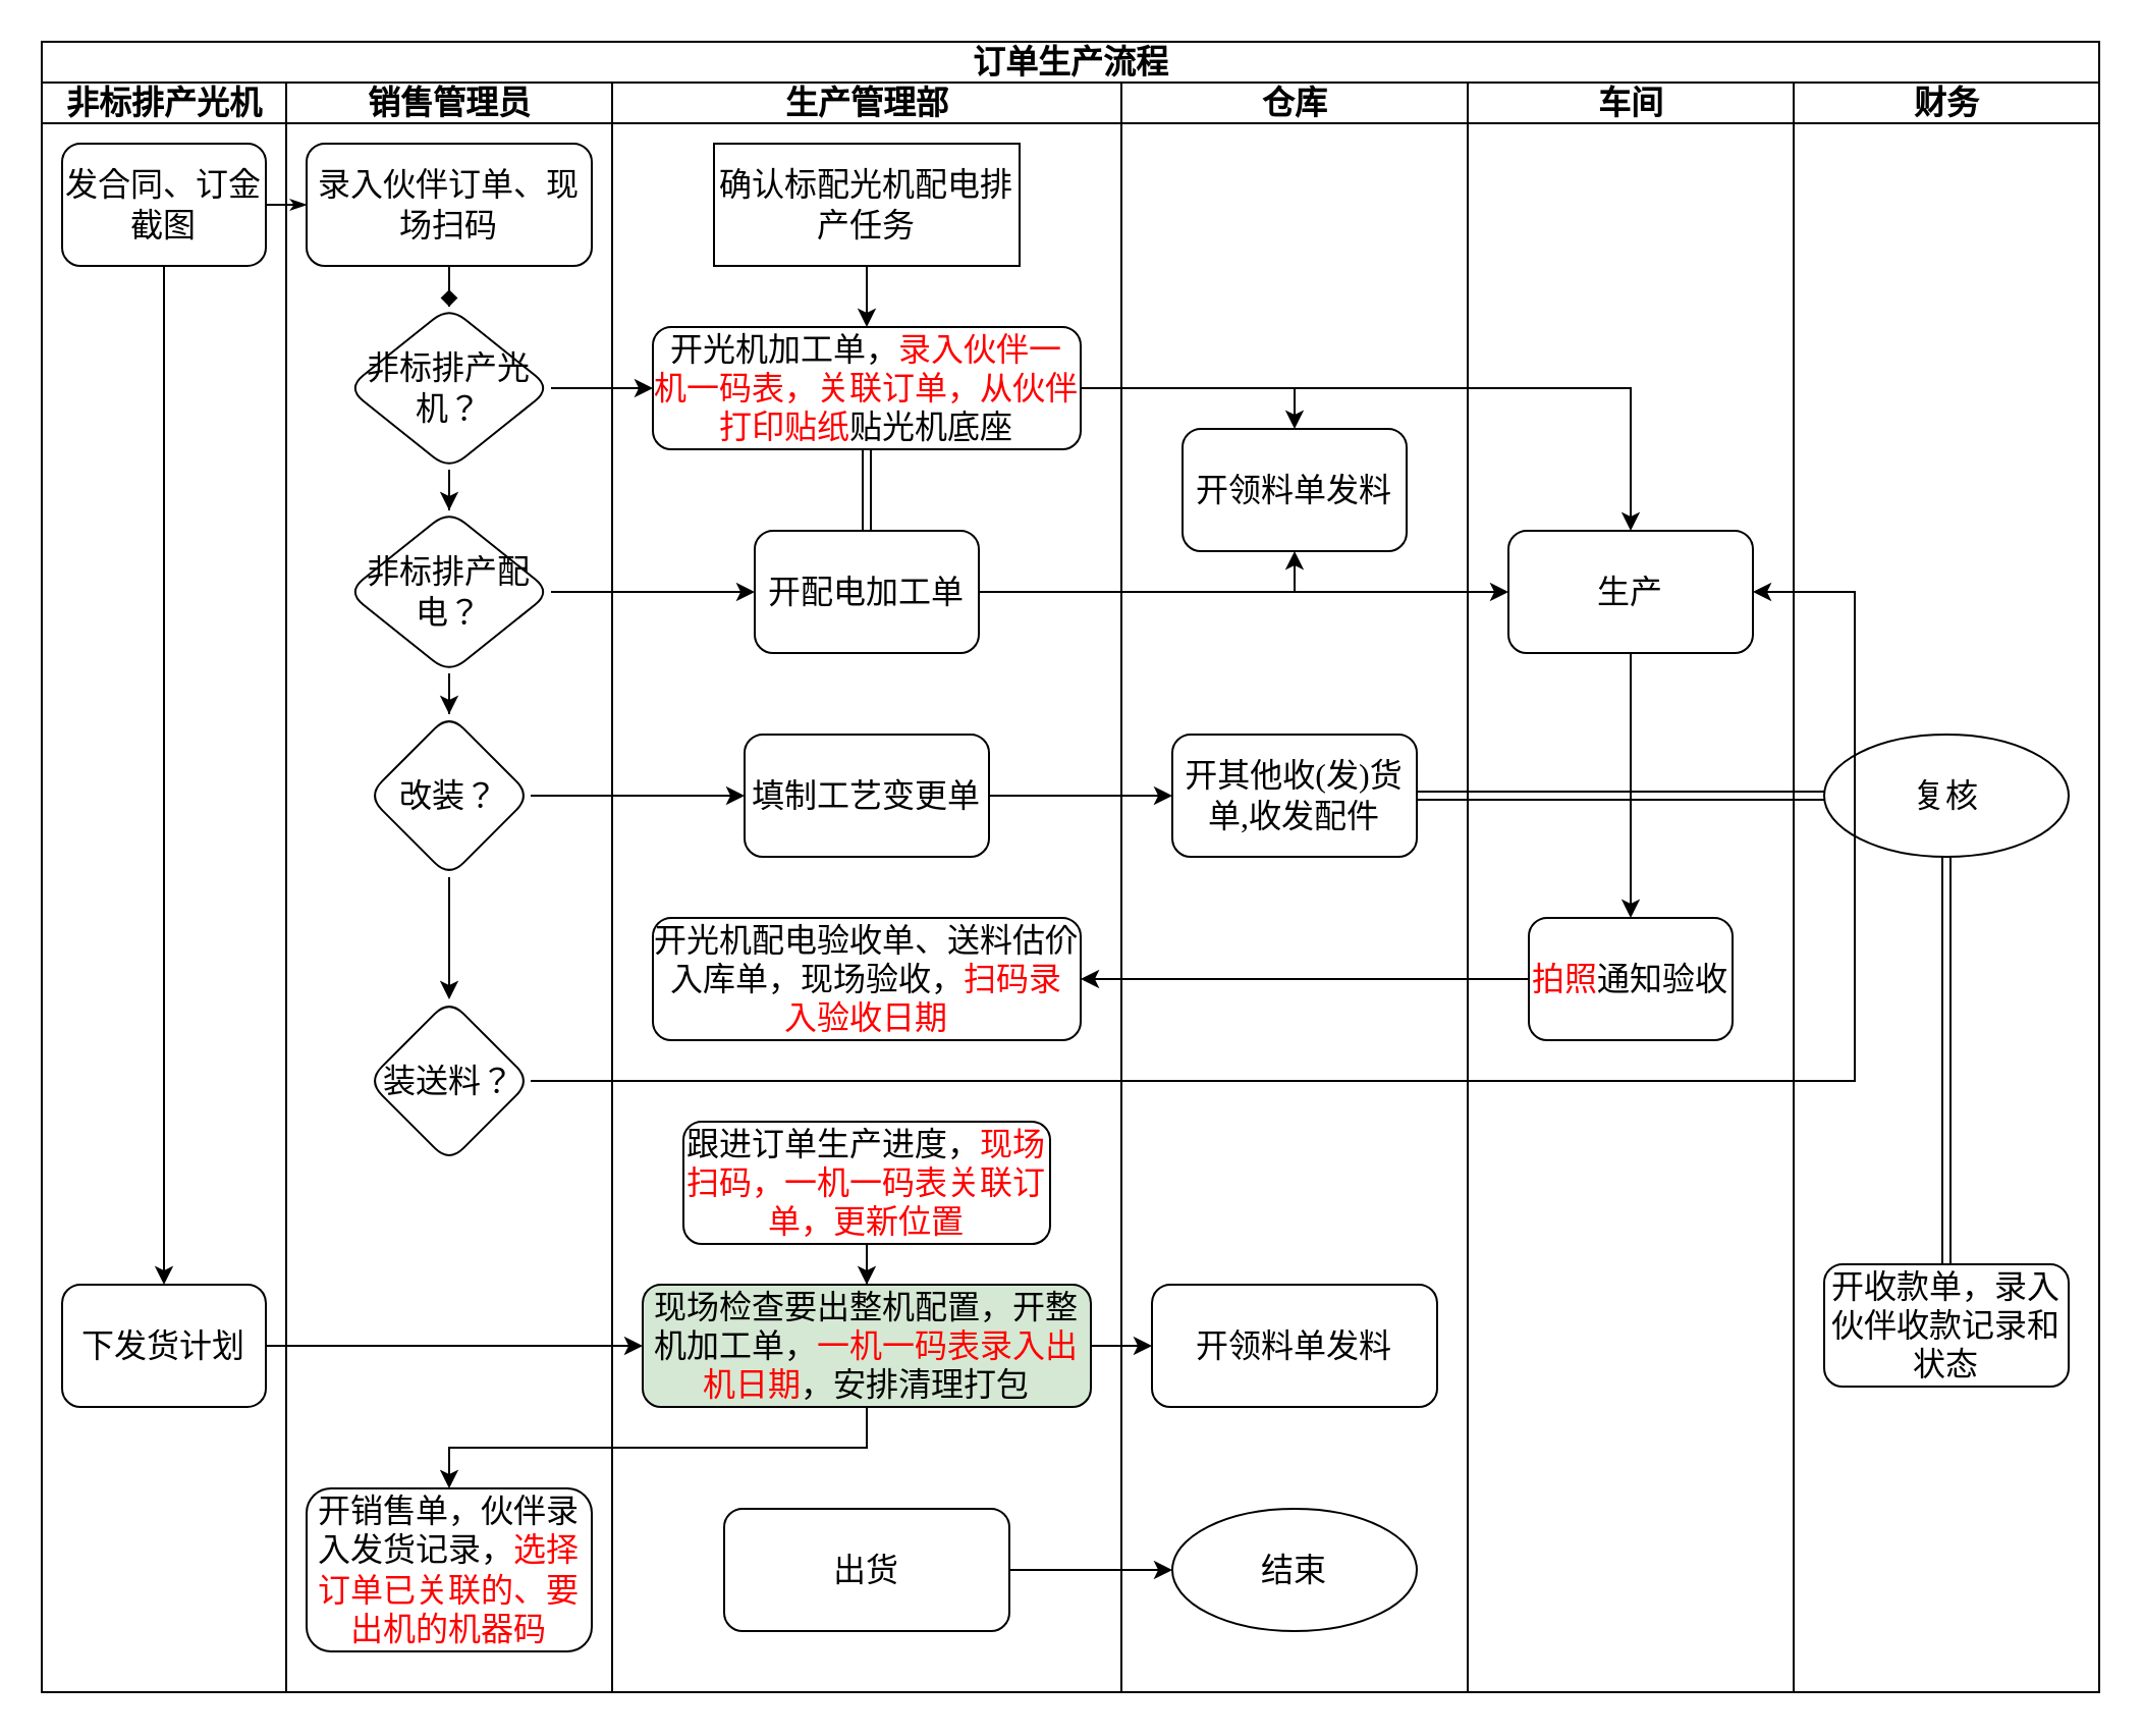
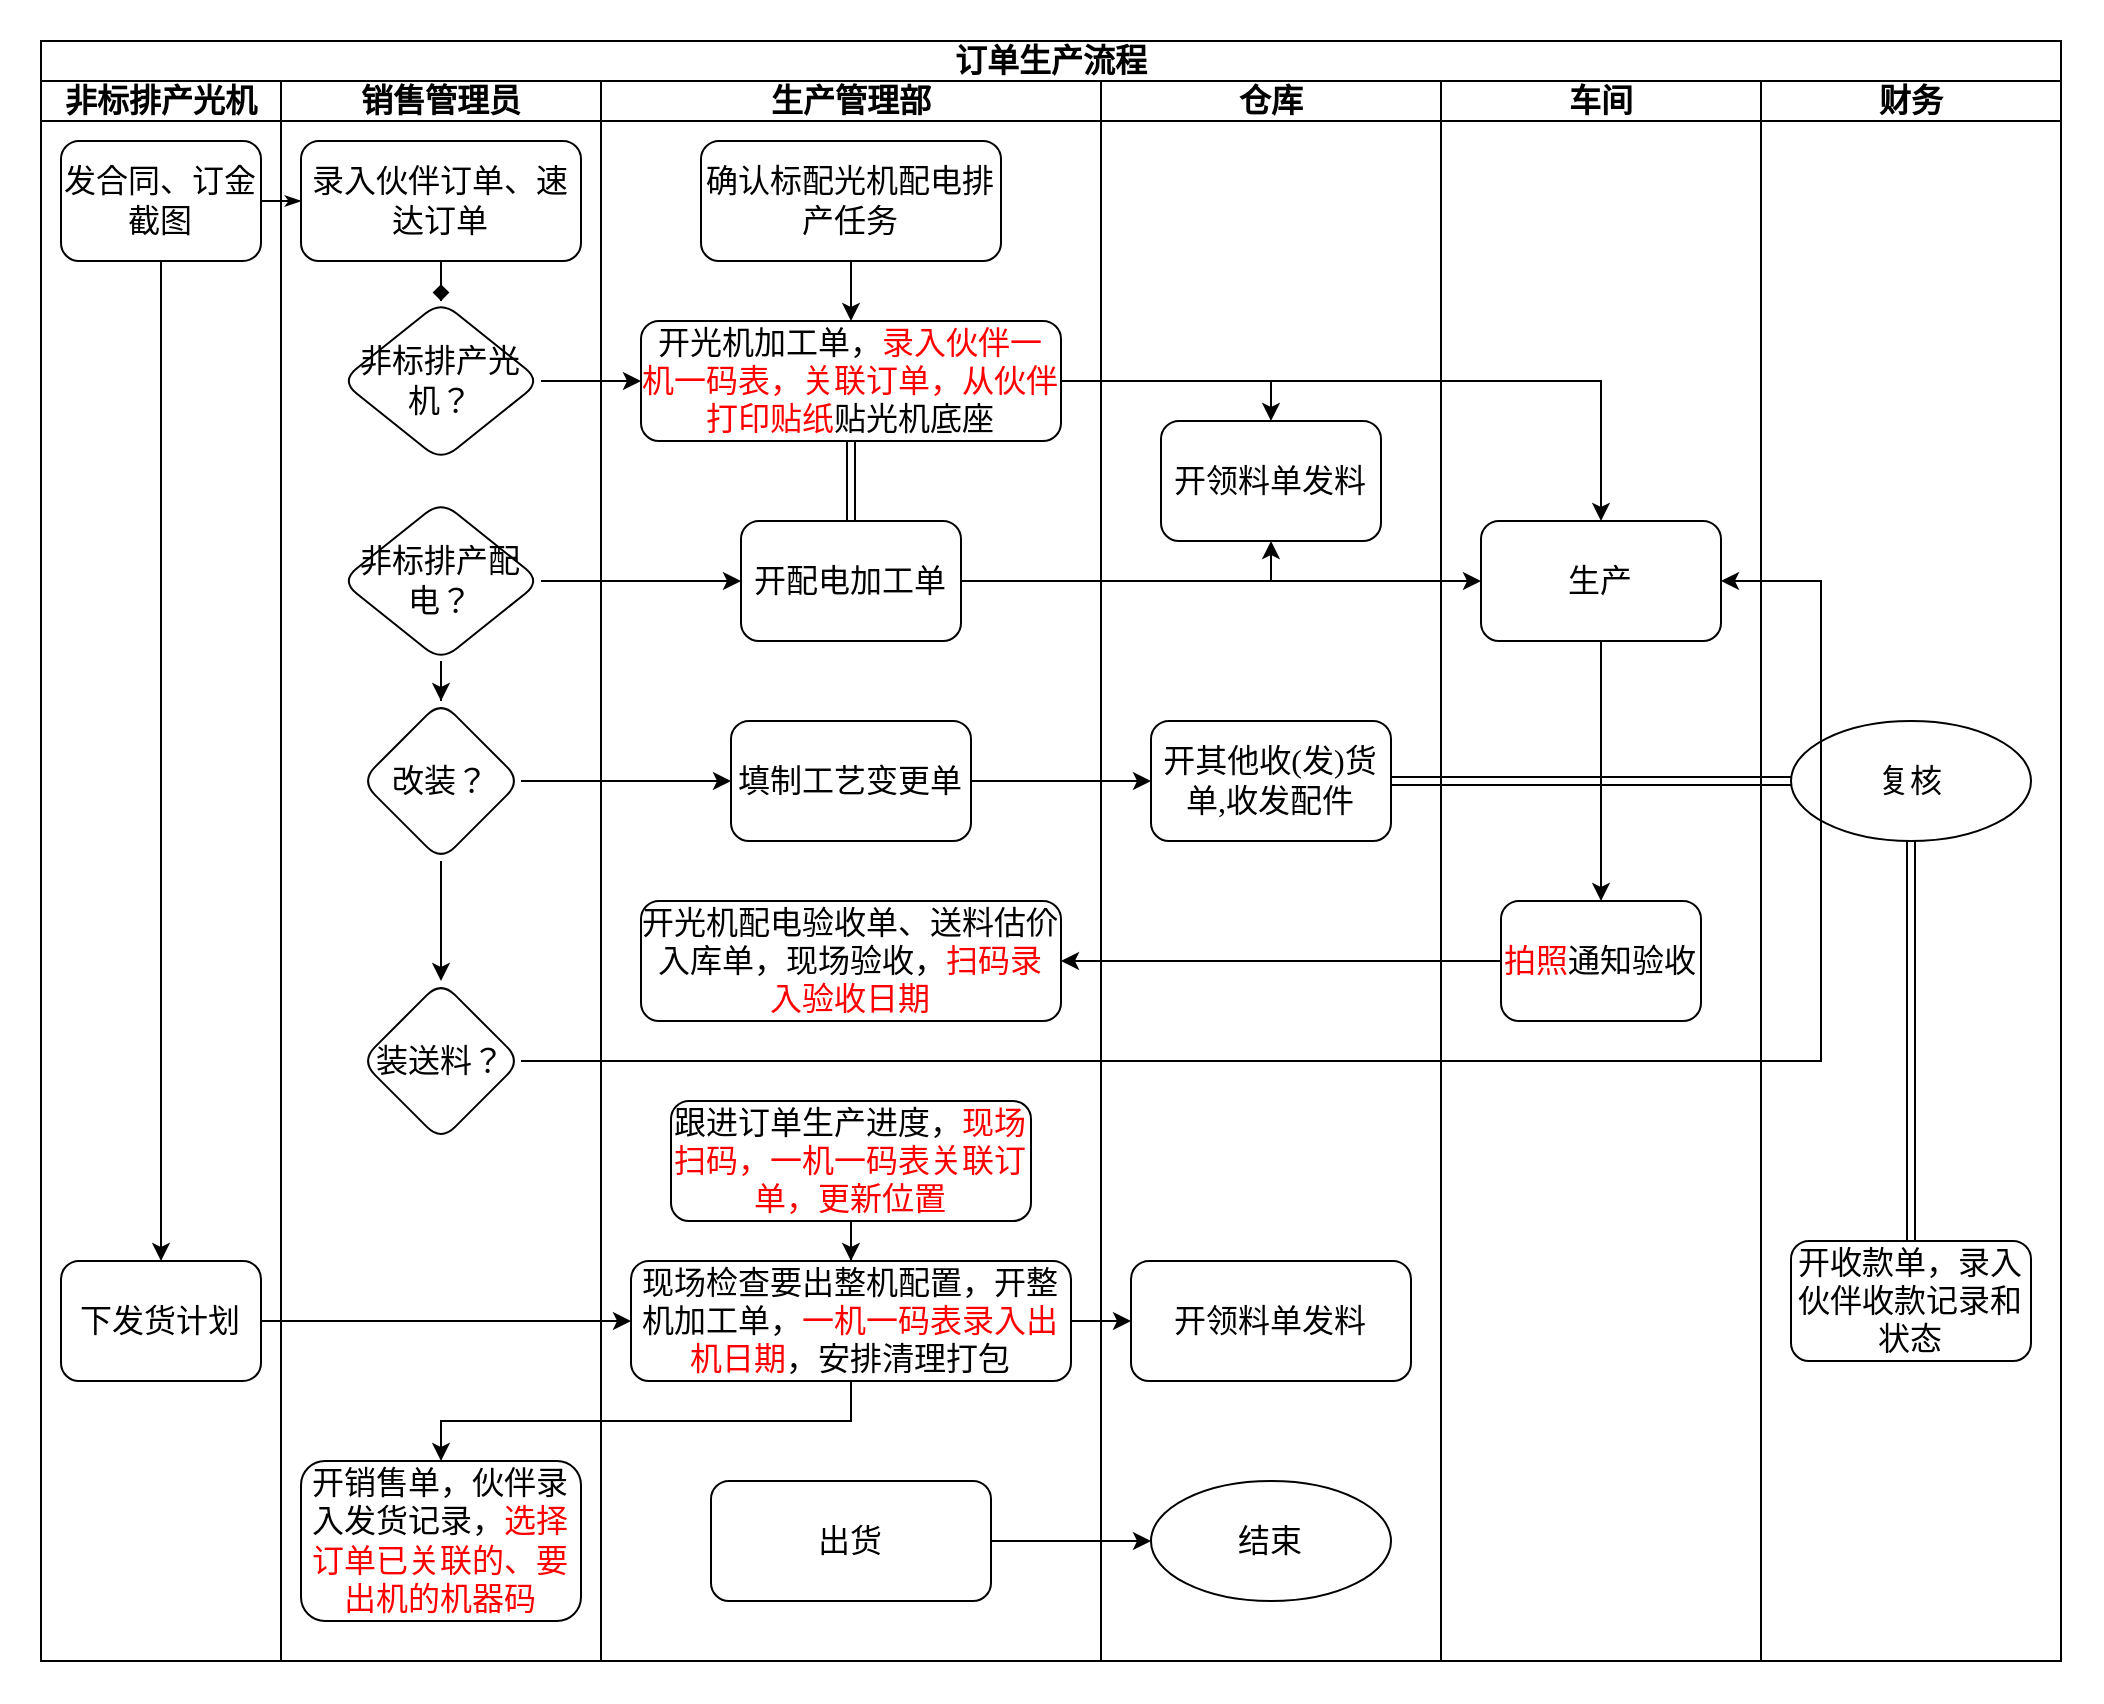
- <mxCell id="9" value="录入伙伴订单、现场扫码" style="rounded=1;whiteSpace=wrap;html=1;shadow=0;labelBackgroundColor=none;strokeWidth=1;fontFamily=Verdana;fontSize=16;align=center;" parent="8" vertex="1"><mxGeometry x="10" y="30" width="140" height="60" as="geometry" /></mxCell>
+ <mxCell id="9" value="录入伙伴订单、速达订单" style="rounded=1;whiteSpace=wrap;html=1;shadow=0;labelBackgroundColor=none;strokeWidth=1;fontFamily=Verdana;fontSize=16;align=center;" parent="8" vertex="1"><mxGeometry x="10" y="30" width="140" height="60" as="geometry" /></mxCell>
- <mxCell id="23" value="确认标配光机配电排产任务" style="whiteSpace=wrap;html=1;shadow=0;labelBackgroundColor=none;strokeWidth=1;fontFamily=Verdana;fontSize=16;align=center;rounded=0;" parent="19" vertex="1"><mxGeometry x="50" y="30" width="150" height="60" as="geometry" /></mxCell>
+ <mxCell id="23" value="确认标配光机配电排产任务" style="rounded=1;whiteSpace=wrap;html=1;shadow=0;labelBackgroundColor=none;strokeWidth=1;fontFamily=Verdana;fontSize=16;align=center;" parent="19" vertex="1"><mxGeometry x="50" y="30" width="150" height="60" as="geometry" /></mxCell>
- <mxCell id="13" value="" style="edgeStyle=orthogonalEdgeStyle;rounded=0;orthogonalLoop=1;jettySize=auto;html=1;fontSize=16;" parent="8" source="10" target="12" edge="1"><mxGeometry relative="1" as="geometry" /></mxCell>
- <mxCell id="28" value="现场检查要出整机配置，开整机加工单，&lt;font color=&quot;#ff0000&quot;&gt;一机一码表录入出机日期&lt;/font&gt;，安排清理打包" style="rounded=1;whiteSpace=wrap;html=1;shadow=0;labelBackgroundColor=none;strokeWidth=1;fontFamily=Verdana;fontSize=16;align=center;fillColor=#d5e8d4;" parent="19" vertex="1"><mxGeometry x="15" y="590" width="220" height="60" as="geometry" /></mxCell>
+ <mxCell id="28" value="现场检查要出整机配置，开整机加工单，&lt;font color=&quot;#ff0000&quot;&gt;一机一码表录入出机日期&lt;/font&gt;，安排清理打包" style="rounded=1;whiteSpace=wrap;html=1;shadow=0;labelBackgroundColor=none;strokeWidth=1;fontFamily=Verdana;fontSize=16;align=center;" parent="19" vertex="1"><mxGeometry x="15" y="590" width="220" height="60" as="geometry" /></mxCell>
